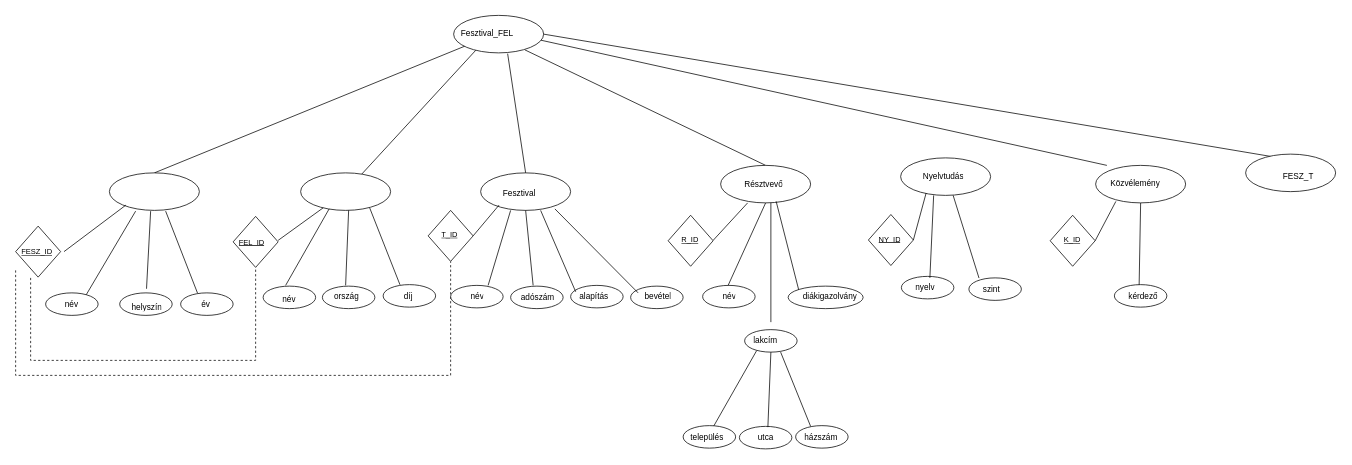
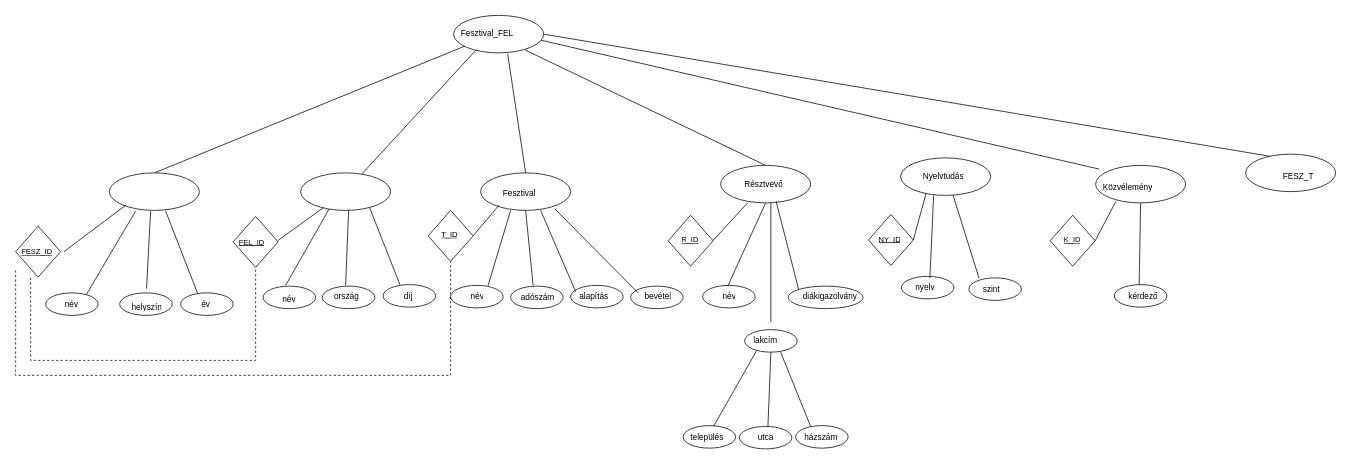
- <mxCell id="119" value="&lt;h1&gt;&lt;font style=&quot;font-size: 11px; font-weight: normal;&quot;&gt;Közvélemény&lt;/font&gt;&lt;/h1&gt;" style="text;html=1;strokeColor=none;fillColor=none;spacing=5;spacingTop=-20;whiteSpace=wrap;overflow=hidden;rounded=0;container=0;" vertex="1" parent="117"><mxGeometry x="15" width="90" height="40" as="geometry" /></mxCell>
+ <mxCell id="119" value="&lt;h1&gt;&lt;font style=&quot;font-size: 11px; font-weight: normal;&quot;&gt;Közvélemény&lt;/font&gt;&lt;/h1&gt;" style="text;html=1;strokeColor=none;fillColor=none;spacing=5;spacingTop=-20;whiteSpace=wrap;overflow=hidden;rounded=0;container=0;" vertex="1" parent="117"><mxGeometry x="5" y="5" width="90" height="40" as="geometry" /></mxCell>
